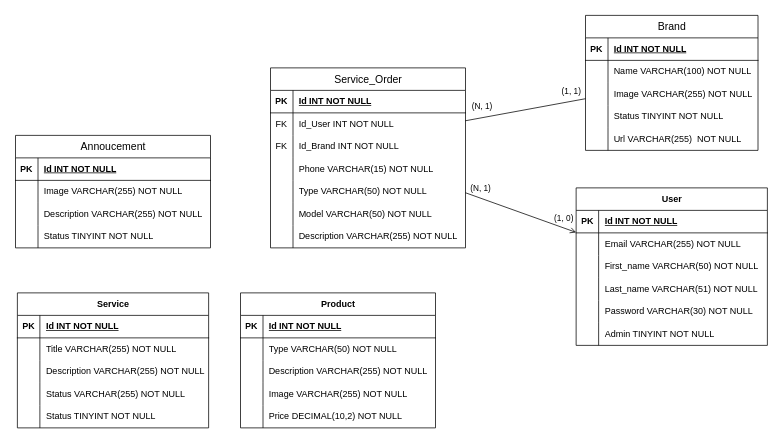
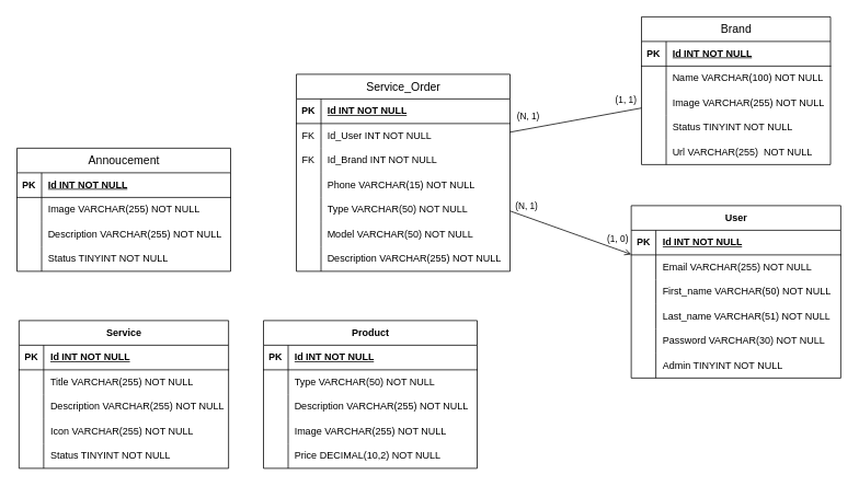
- <mxCell id="27" value="Status VARCHAR(255) NOT NULL" style="shape=partialRectangle;connectable=0;fillColor=none;top=0;left=0;bottom=0;right=0;align=left;spacingLeft=6;overflow=hidden;whiteSpace=wrap;html=1;" vertex="1" parent="25"><mxGeometry x="30" width="225" height="30" as="geometry"><mxRectangle width="225" height="30" as="alternateBounds" /></mxGeometry></mxCell>
+ <mxCell id="27" value="Icon VARCHAR(255) NOT NULL" style="shape=partialRectangle;connectable=0;fillColor=none;top=0;left=0;bottom=0;right=0;align=left;spacingLeft=6;overflow=hidden;whiteSpace=wrap;html=1;" vertex="1" parent="25"><mxGeometry x="30" width="225" height="30" as="geometry"><mxRectangle width="225" height="30" as="alternateBounds" /></mxGeometry></mxCell>
